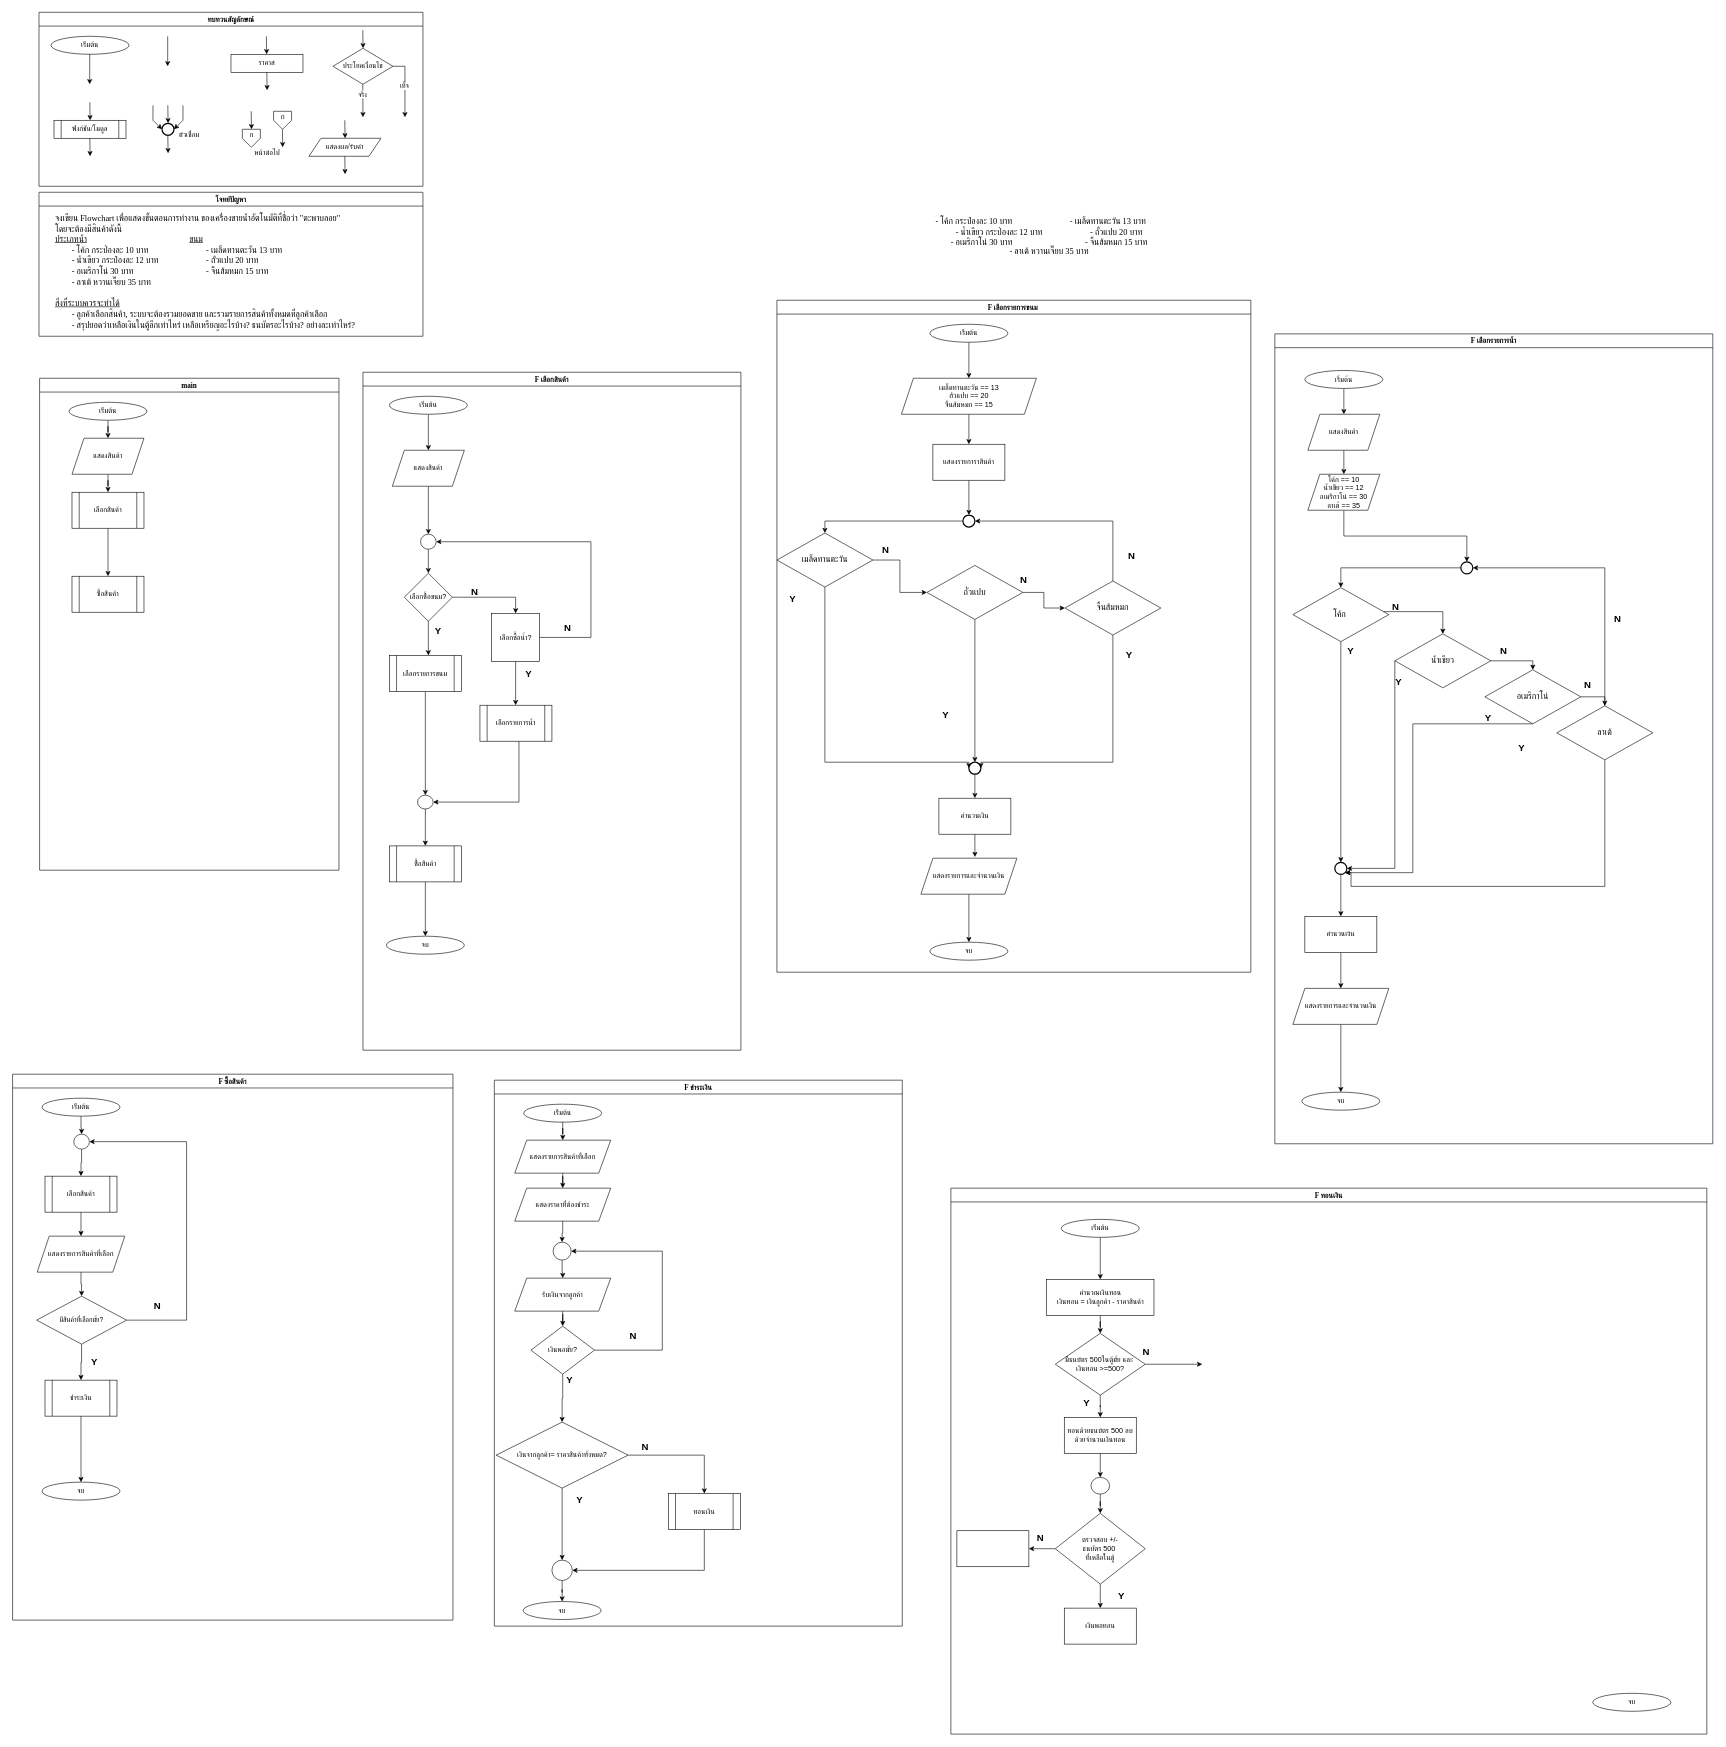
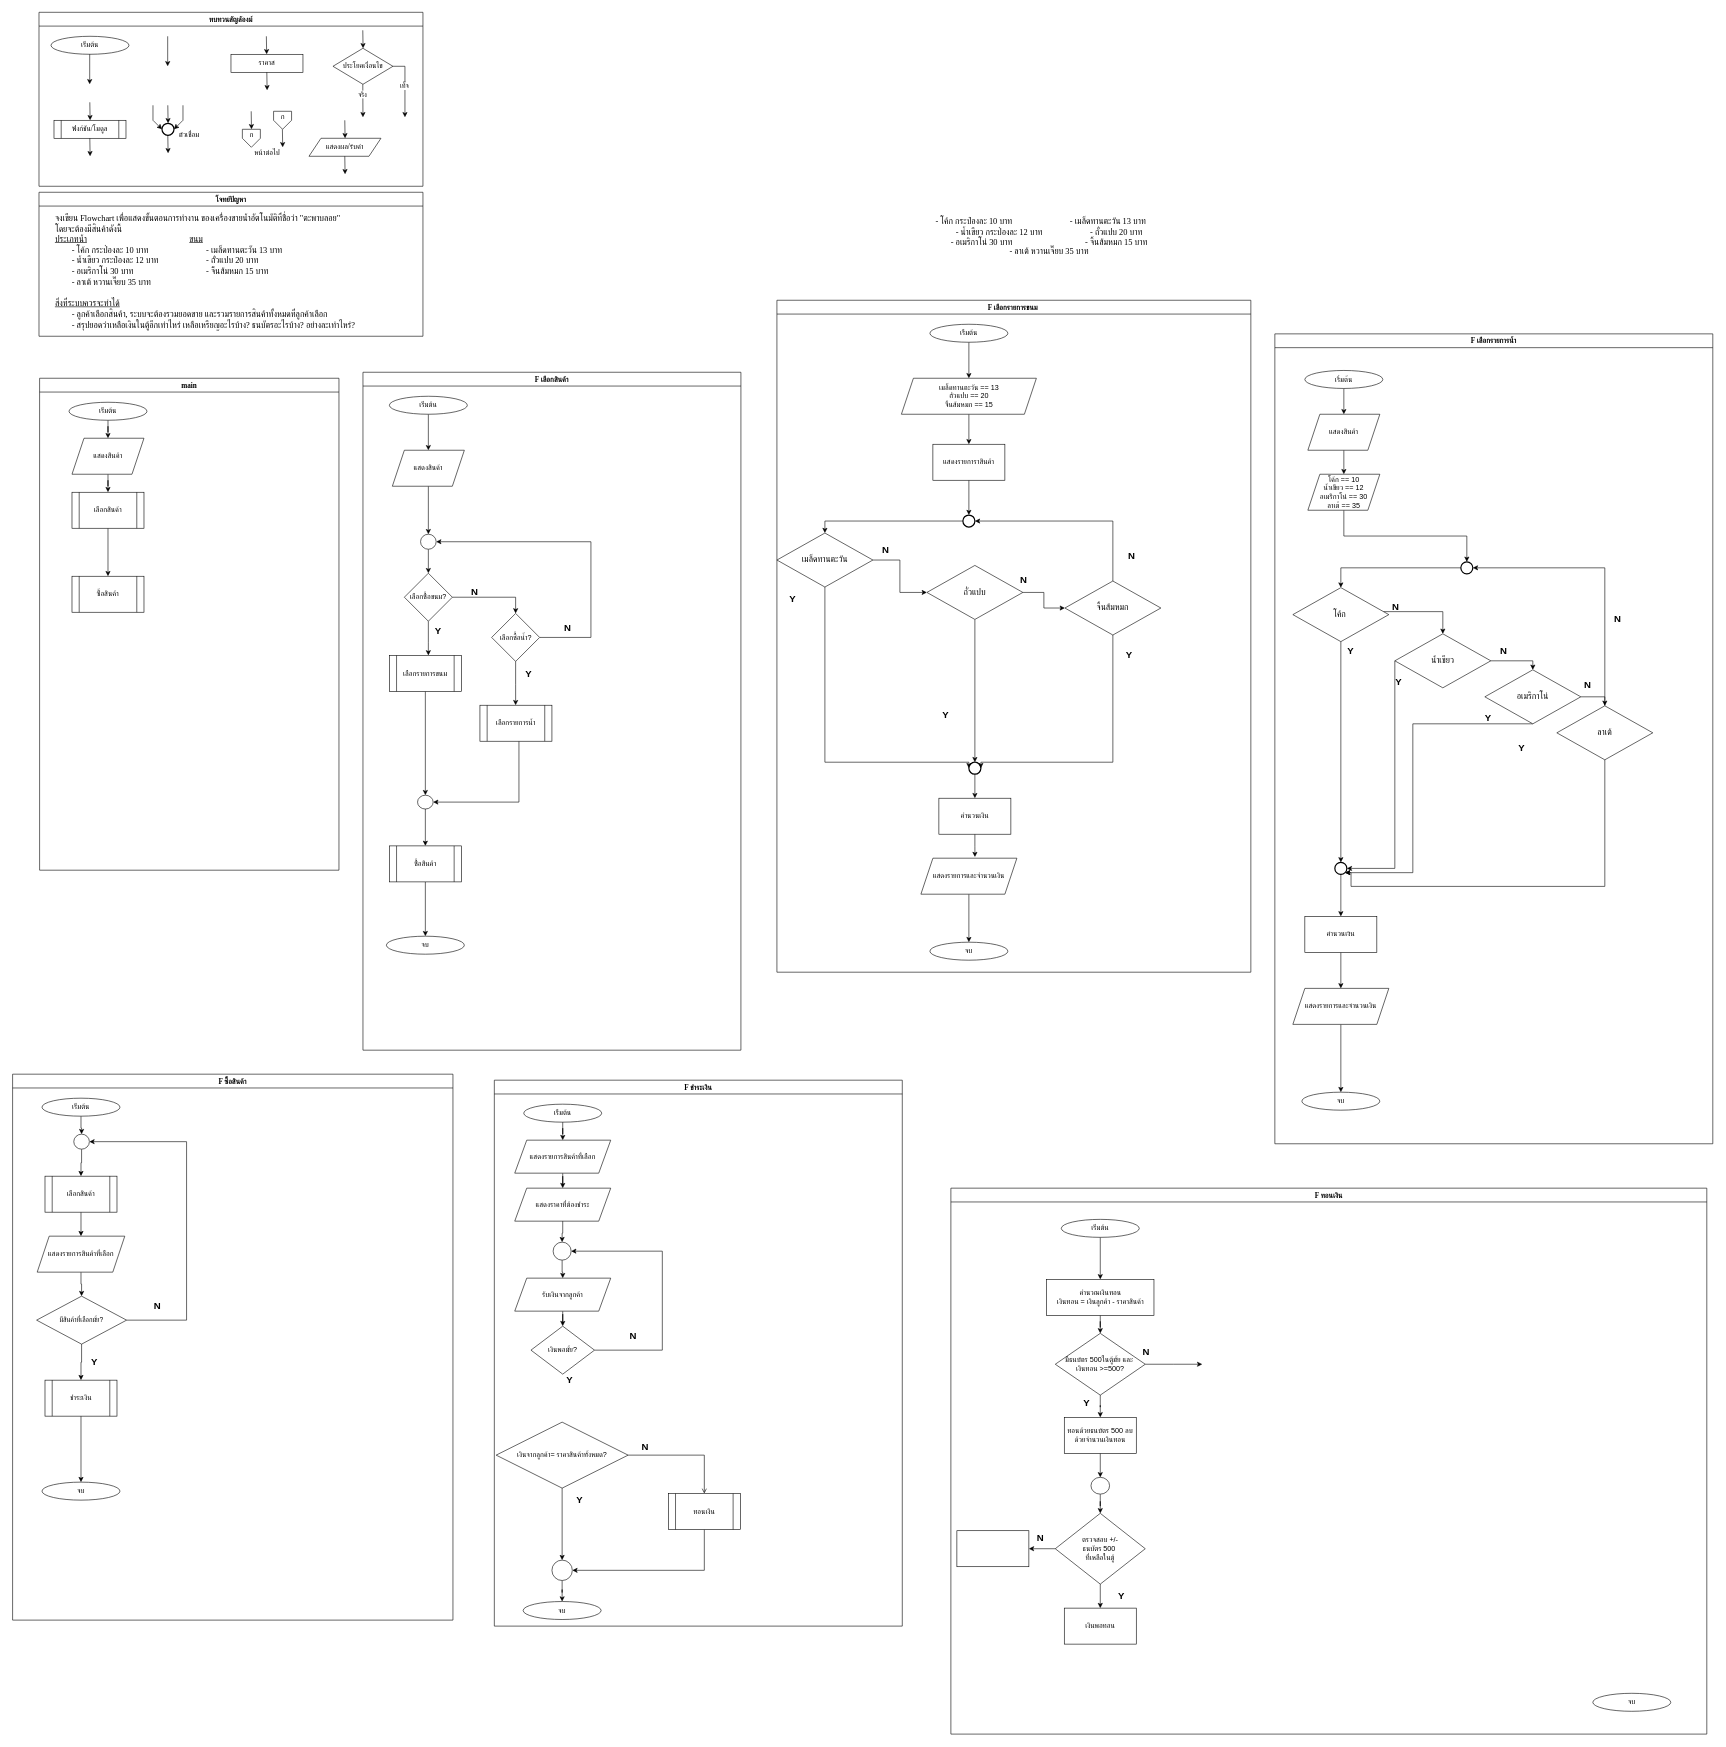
- <mxCell id="2" value="ทบทวนสัญลักษณ์" style="swimlane;fontFamily=Sarabun;fontSource=https%3A%2F%2Ffonts.googleapis.com%2Fcss%3Ffamily%3DSarabun;" parent="1" vertex="1"><mxGeometry x="64" y="20" width="640" height="290" as="geometry" /></mxCell>
+ <mxCell id="2" value="ทบทวนสัญลัองม์" style="swimlane;fontFamily=Sarabun;fontSource=https%3A%2F%2Ffonts.googleapis.com%2Fcss%3Ffamily%3DSarabun;" parent="1" vertex="1"><mxGeometry x="64" y="20" width="640" height="290" as="geometry" /></mxCell>
- <mxCell id="69" value="เลือกซื้อน้ำ?" style="whiteSpace=wrap;html=1;rounded=0;" vertex="1" parent="61"><mxGeometry x="214.5" y="402" width="80" height="80" as="geometry" /></mxCell>
+ <mxCell id="69" value="เลือกซื้อน้ำ?" style="rhombus;whiteSpace=wrap;html=1;" vertex="1" parent="61"><mxGeometry x="214.5" y="402" width="80" height="80" as="geometry" /></mxCell>
- <mxCell id="104" value="" style="edgeStyle=orthogonalEdgeStyle;rounded=0;orthogonalLoop=1;jettySize=auto;html=1;" edge="1" parent="87" source="96" target="103"><mxGeometry relative="1" as="geometry"><mxPoint x="113" y="580" as="targetPoint" /></mxGeometry></mxCell>
- <mxCell id="102" value="" style="edgeStyle=orthogonalEdgeStyle;rounded=0;orthogonalLoop=1;jettySize=auto;html=1;" edge="1" parent="87" source="103" target="106"><mxGeometry relative="1" as="geometry" /></mxCell>
+ <mxCell id="102" value="" style="edgeStyle=orthogonalEdgeStyle;rounded=0;orthogonalLoop=1;jettySize=auto;html=1;endArrow=open;" edge="1" parent="87" source="103" target="106"><mxGeometry relative="1" as="geometry" /></mxCell>
